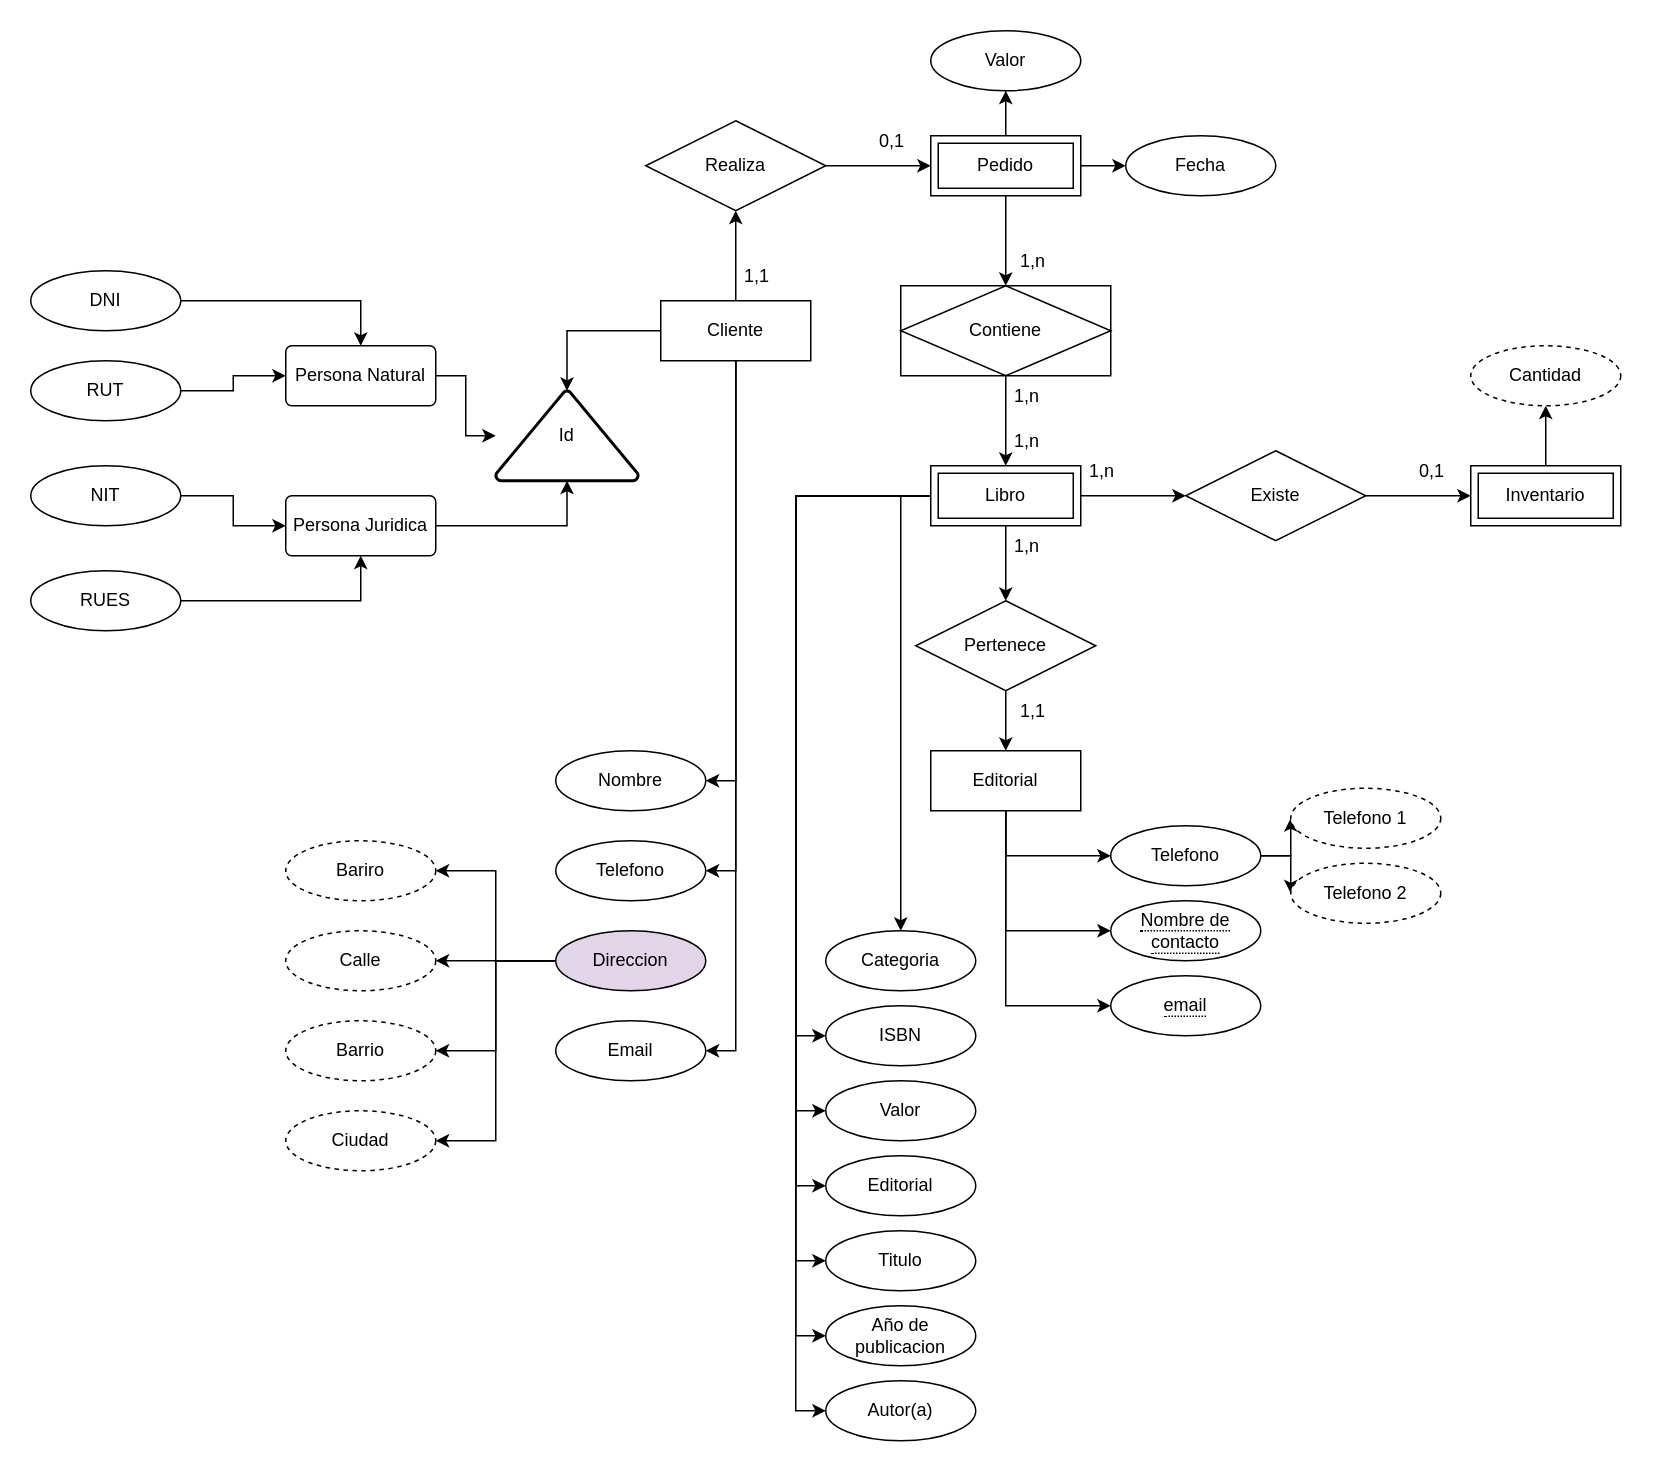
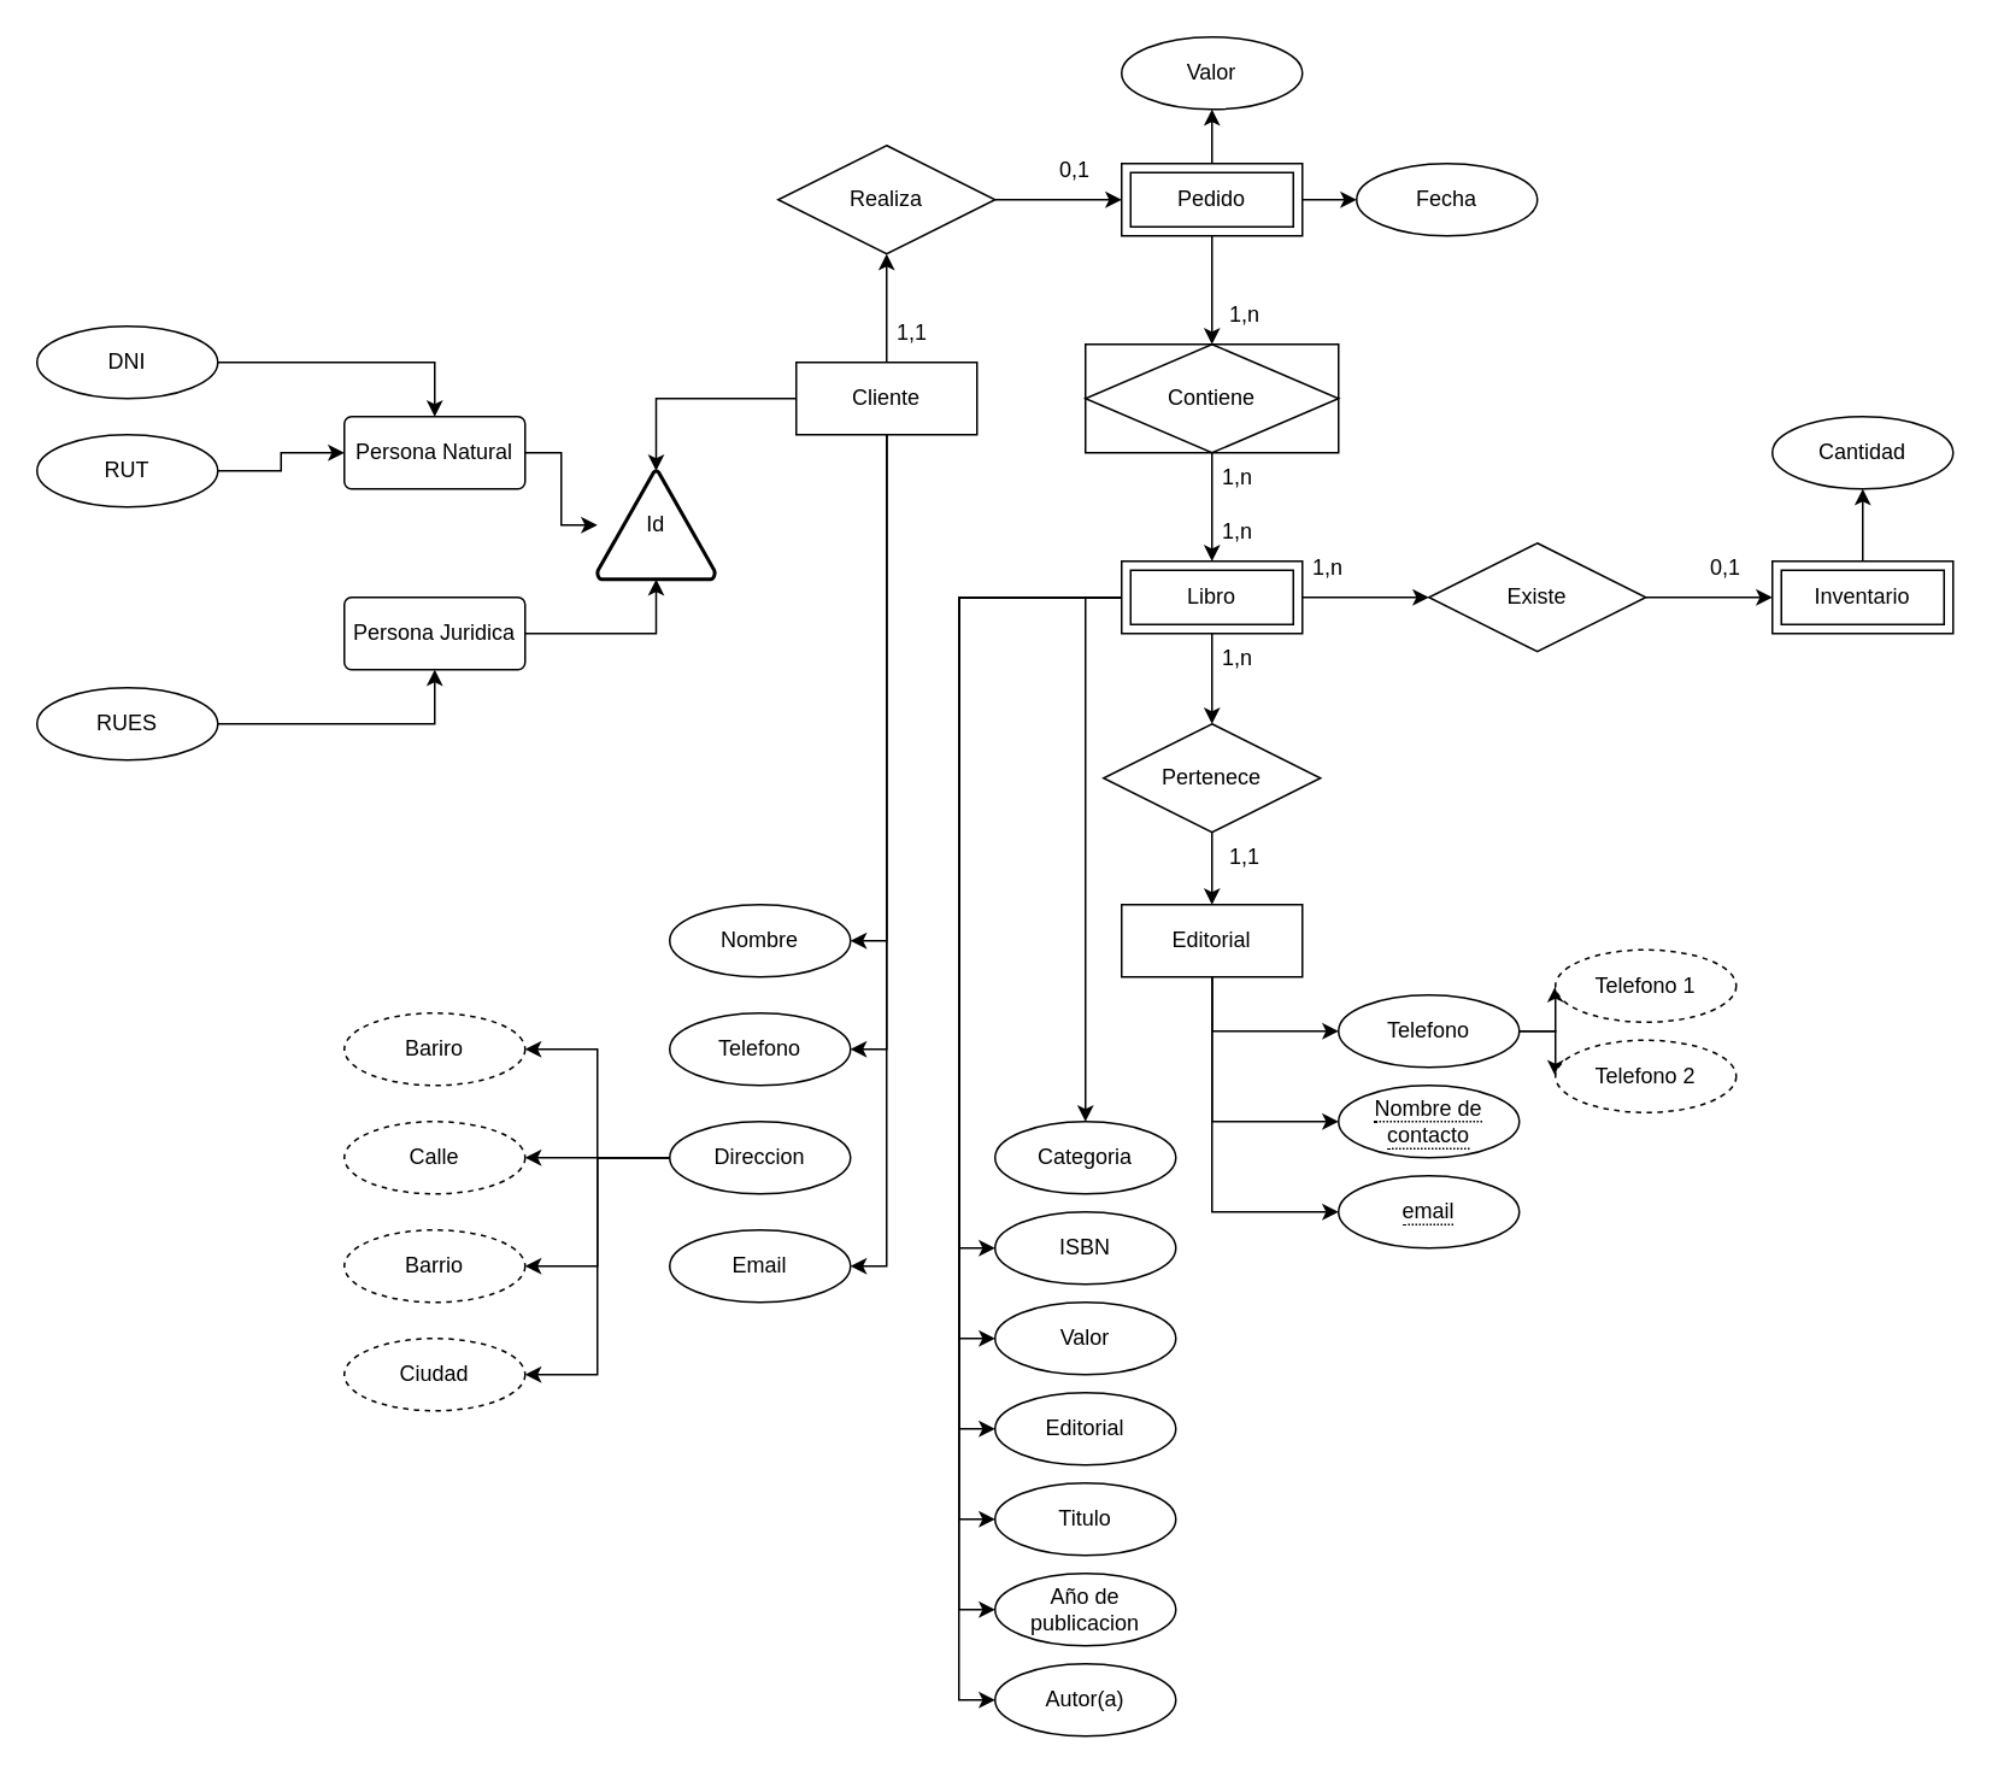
- <mxCell id="72" value="Cantidad" style="ellipse;whiteSpace=wrap;html=1;align=center;dashed=1;" vertex="1" parent="1"><mxGeometry x="980" y="230" width="100" height="40" as="geometry" /></mxCell>
+ <mxCell id="72" value="Cantidad" style="ellipse;whiteSpace=wrap;html=1;align=center;" vertex="1" parent="1"><mxGeometry x="980" y="230" width="100" height="40" as="geometry" /></mxCell>
- <mxCell id="56" value="Id" style="strokeWidth=2;html=1;shape=mxgraph.flowchart.extract_or_measurement;whiteSpace=wrap;" vertex="1" parent="1"><mxGeometry x="330" y="260" width="95" height="60" as="geometry" /></mxCell>
+ <mxCell id="56" value="Id" style="strokeWidth=2;html=1;shape=mxgraph.flowchart.extract_or_measurement;whiteSpace=wrap;" vertex="1" parent="1"><mxGeometry x="330" y="260" width="65" height="60" as="geometry" /></mxCell>
- <mxCell id="67" value="NIT" style="ellipse;whiteSpace=wrap;html=1;align=center;" vertex="1" parent="1"><mxGeometry x="20" y="310" width="100" height="40" as="geometry" /></mxCell>
- <mxCell id="66" style="edgeStyle=orthogonalEdgeStyle;rounded=0;orthogonalLoop=1;jettySize=auto;html=1;exitX=1;exitY=0.5;exitDx=0;exitDy=0;" edge="1" parent="1" source="67" target="61"><mxGeometry relative="1" as="geometry" /></mxCell>
- <mxCell id="51" value="Direccion" style="ellipse;whiteSpace=wrap;html=1;align=center;fillColor=#e1d5e7;" vertex="1" parent="1"><mxGeometry x="370" y="620" width="100" height="40" as="geometry" /></mxCell>
+ <mxCell id="51" value="Direccion" style="ellipse;whiteSpace=wrap;html=1;align=center;" vertex="1" parent="1"><mxGeometry x="370" y="620" width="100" height="40" as="geometry" /></mxCell>
